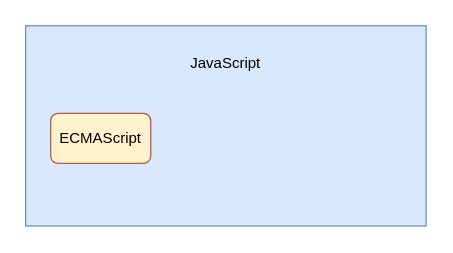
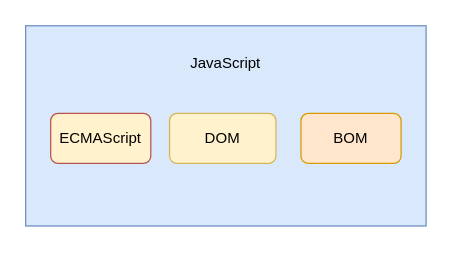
+ <mxCell id="5" value="DOM" style="rounded=1;whiteSpace=wrap;html=1;fillColor=#fff2cc;strokeColor=#d6b656;" vertex="1" parent="1"><mxGeometry x="135" y="90" width="85" height="40" as="geometry" /></mxCell>
+ <mxCell id="6" value="BOM" style="rounded=1;whiteSpace=wrap;html=1;fillColor=#ffe6cc;strokeColor=#d79b00;" vertex="1" parent="1"><mxGeometry x="240" y="90" width="80" height="40" as="geometry" /></mxCell>
